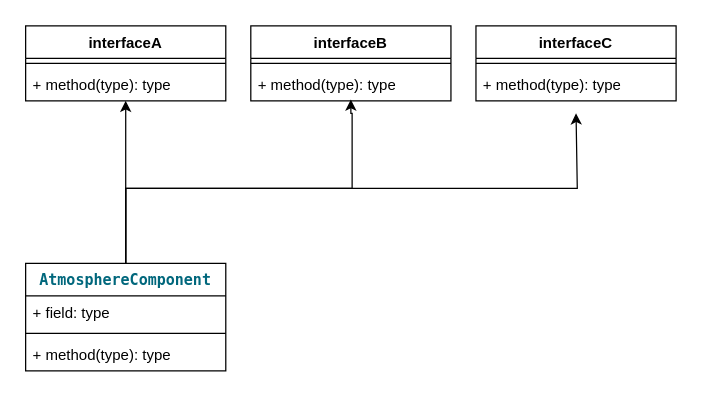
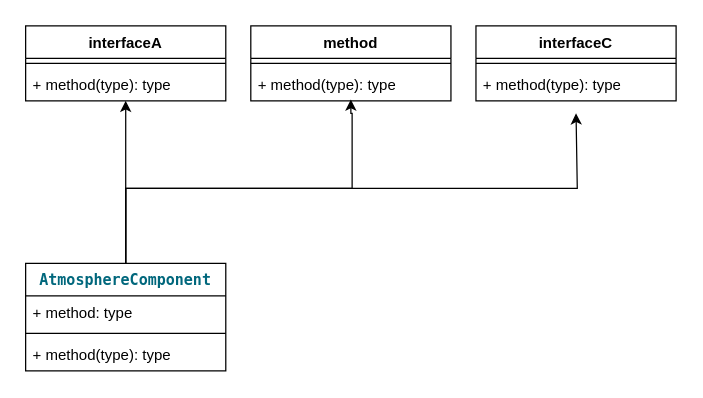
- <mxCell id="2" value="interfaceB" style="swimlane;fontStyle=1;align=center;verticalAlign=top;childLayout=stackLayout;horizontal=1;startSize=26;horizontalStack=0;resizeParent=1;resizeParentMax=0;resizeLast=0;collapsible=1;marginBottom=0;whiteSpace=wrap;html=1;" vertex="1" parent="1"><mxGeometry x="200" y="20" width="160" height="60" as="geometry" /></mxCell>
+ <mxCell id="2" value="method" style="swimlane;fontStyle=1;align=center;verticalAlign=top;childLayout=stackLayout;horizontal=1;startSize=26;horizontalStack=0;resizeParent=1;resizeParentMax=0;resizeLast=0;collapsible=1;marginBottom=0;whiteSpace=wrap;html=1;" vertex="1" parent="1"><mxGeometry x="200" y="20" width="160" height="60" as="geometry" /></mxCell>
- <mxCell id="13" value="+ field: type" style="text;strokeColor=none;fillColor=none;align=left;verticalAlign=top;spacingLeft=4;spacingRight=4;overflow=hidden;rotatable=0;points=[[0,0.5],[1,0.5]];portConstraint=eastwest;whiteSpace=wrap;html=1;" vertex="1" parent="12"><mxGeometry y="26" width="160" height="26" as="geometry" /></mxCell>
+ <mxCell id="13" value="+ method: type" style="text;strokeColor=none;fillColor=none;align=left;verticalAlign=top;spacingLeft=4;spacingRight=4;overflow=hidden;rotatable=0;points=[[0,0.5],[1,0.5]];portConstraint=eastwest;whiteSpace=wrap;html=1;" vertex="1" parent="12"><mxGeometry y="26" width="160" height="26" as="geometry" /></mxCell>
